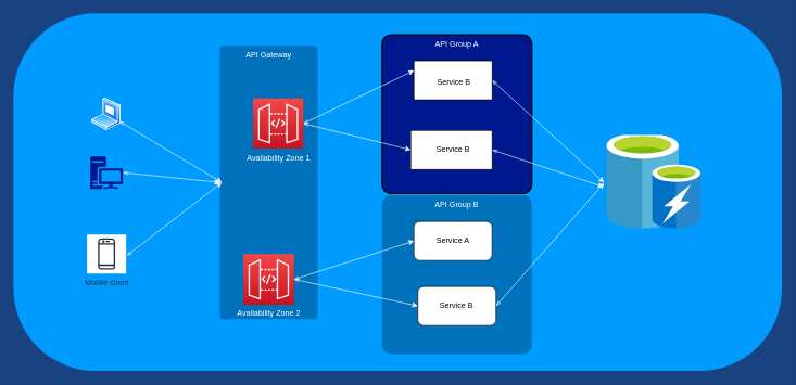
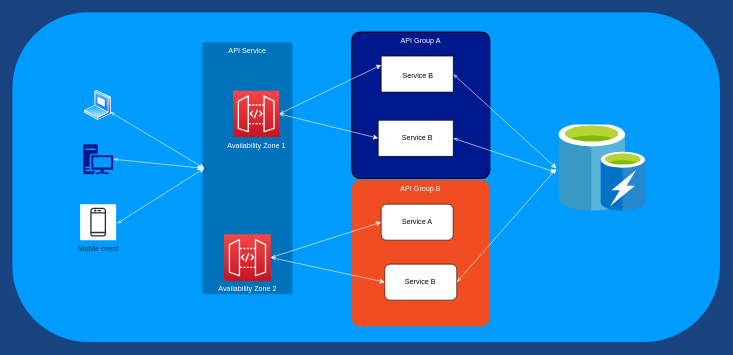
- <mxCell id="3" value="API Gateway" style="rounded=1;whiteSpace=wrap;html=1;shadow=0;strokeWidth=2;fillColor=#0072BC;fontSize=12;fontColor=#FFFFFF;align=center;strokeColor=none;arcSize=3;verticalAlign=top;" parent="1" vertex="1"><mxGeometry x="337" y="70" width="150" height="420" as="geometry" /></mxCell>
+ <mxCell id="3" value="API Service" style="rounded=1;whiteSpace=wrap;html=1;shadow=0;strokeWidth=2;fillColor=#0072BC;fontSize=12;fontColor=#FFFFFF;align=center;strokeColor=none;arcSize=3;verticalAlign=top;" parent="1" vertex="1"><mxGeometry x="337" y="70" width="150" height="420" as="geometry" /></mxCell>
- <mxCell id="6" value="Mobile client" style="outlineConnect=0;fontColor=#232F3E;gradientColor=none;strokeColor=#232F3E;fillColor=#ffffff;dashed=0;verticalLabelPosition=bottom;verticalAlign=top;align=center;html=1;fontSize=12;fontStyle=0;aspect=fixed;shape=mxgraph.aws4.resourceIcon;resIcon=mxgraph.aws4.mobile_client;" vertex="1" parent="1"><mxGeometry x="133" y="360" width="60" height="60" as="geometry" /></mxCell>
+ <mxCell id="6" value="Mobile client" style="outlineConnect=0;fontColor=#232F3E;gradientColor=none;strokeColor=#232F3E;fillColor=#ffffff;dashed=0;verticalLabelPosition=bottom;verticalAlign=top;align=center;html=1;fontSize=12;fontStyle=0;aspect=fixed;shape=mxgraph.aws4.resourceIcon;resIcon=mxgraph.aws4.mobile_client;" vertex="1" parent="1"><mxGeometry x="133" y="340" width="60" height="60" as="geometry" /></mxCell>
- <mxCell id="4" value="API Group B" style="rounded=1;whiteSpace=wrap;html=1;shadow=0;strokeWidth=2;fillColor=#0072bc;fontSize=12;fontColor=#FFFFFF;align=center;strokeColor=none;arcSize=6;verticalAlign=top;" parent="1" vertex="1"><mxGeometry x="586" y="300" width="230" height="244" as="geometry" /></mxCell>
+ <mxCell id="4" value="API Group B" style="rounded=1;whiteSpace=wrap;html=1;shadow=0;strokeWidth=2;fillColor=#F04D22;fontSize=12;fontColor=#FFFFFF;align=center;strokeColor=none;arcSize=6;verticalAlign=top;" parent="1" vertex="1"><mxGeometry x="586" y="300" width="230" height="244" as="geometry" /></mxCell>
